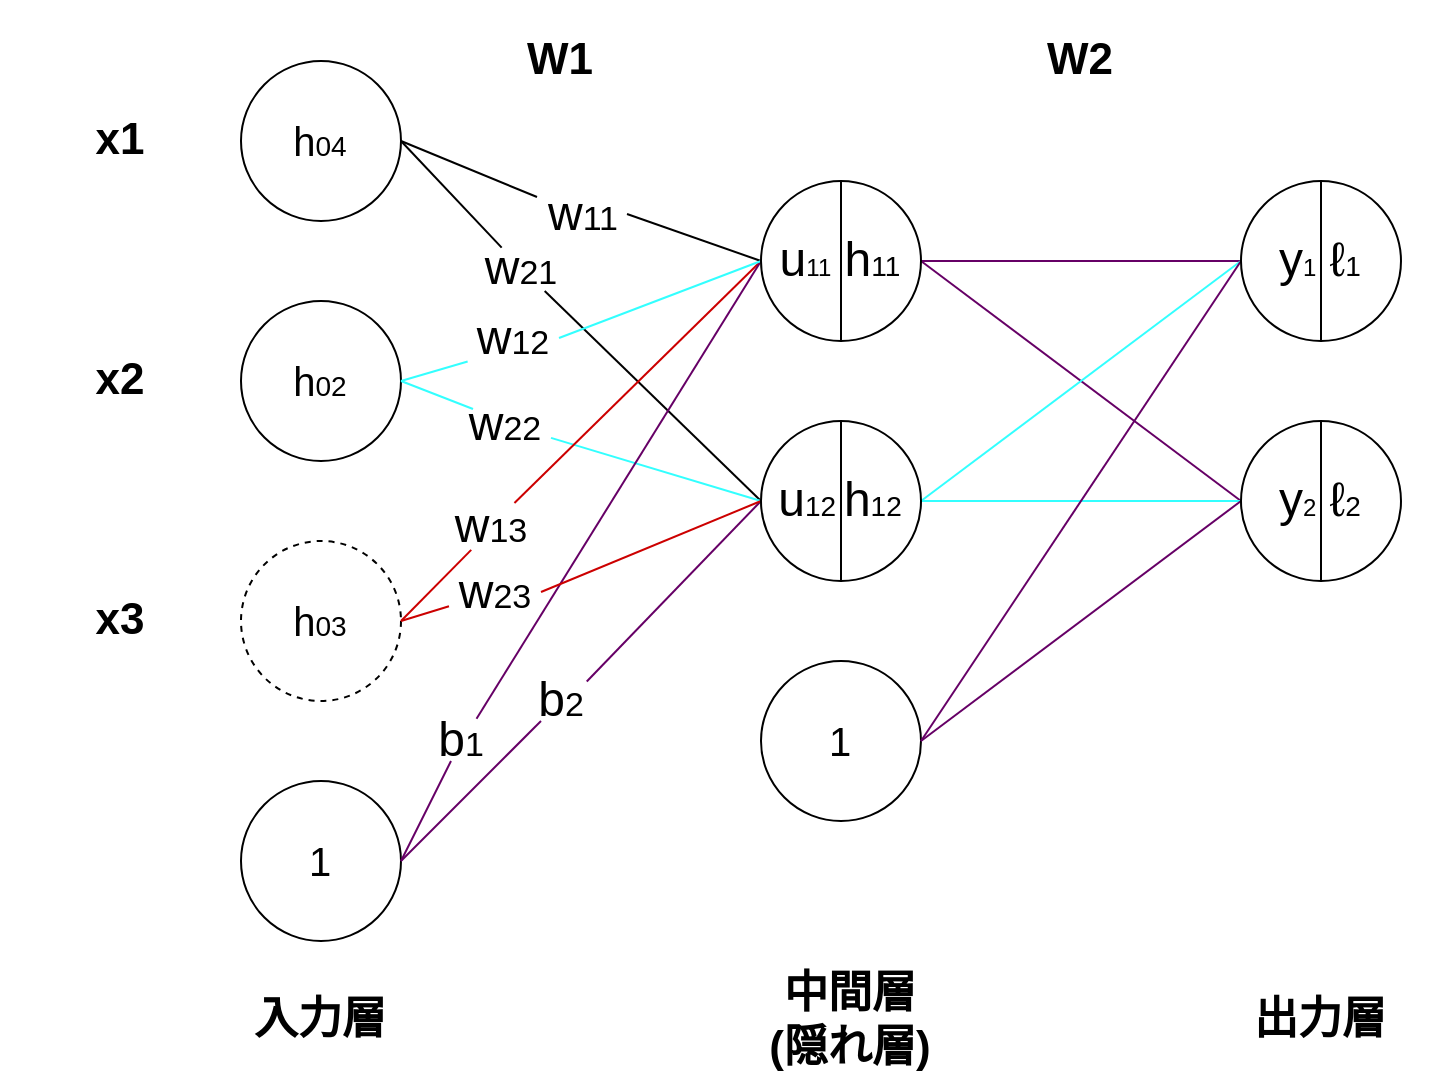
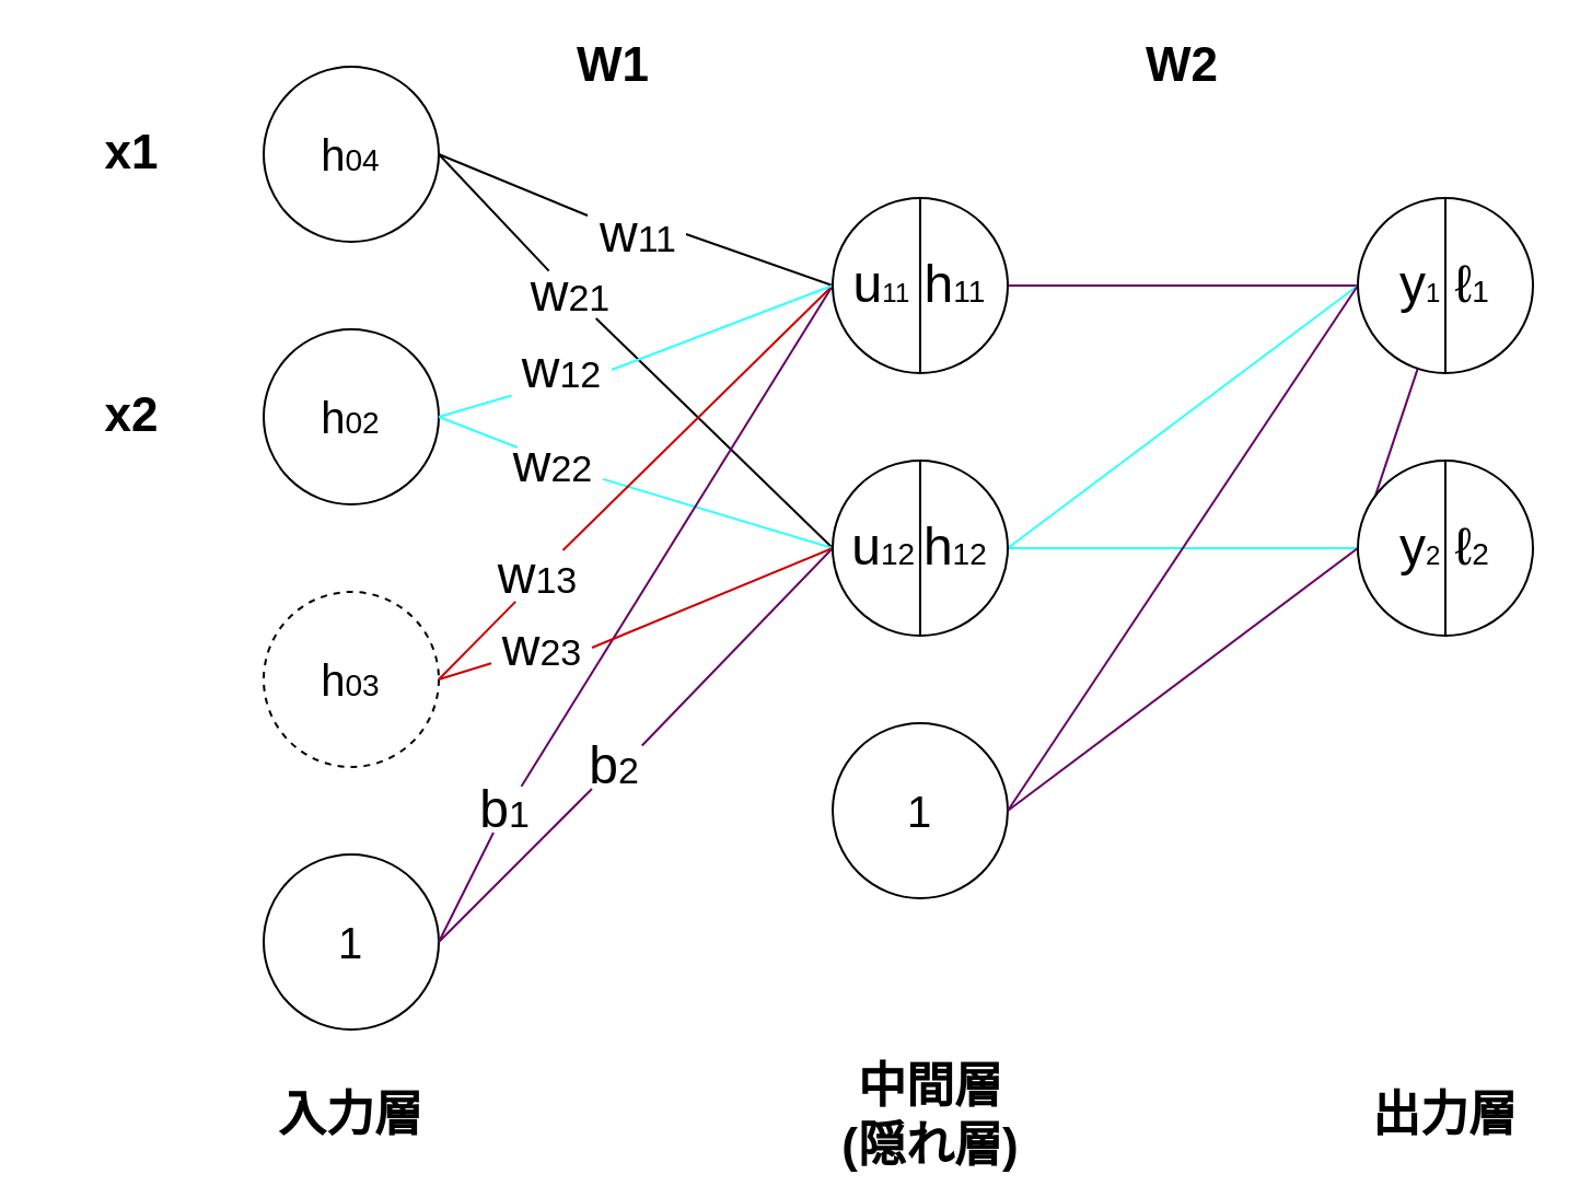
- <mxCell id="16" value="" style="endArrow=none;html=1;shadow=0;strokeColor=#660066;entryX=1;entryY=0.5;entryDx=0;entryDy=0;exitX=0;exitY=0.5;exitDx=0;exitDy=0;" parent="1" source="46" target="39" edge="1"><mxGeometry width="50" height="50" relative="1" as="geometry"><mxPoint x="420" y="310" as="sourcePoint" /><mxPoint x="460" y="130" as="targetPoint" /></mxGeometry></mxCell>
+ <mxCell id="16" value="" style="endArrow=none;html=1;shadow=0;strokeColor=#660066;exitX=0;exitY=0.5;exitDx=0;exitDy=0;" parent="1" source="46" target="45" edge="1"><mxGeometry width="50" height="50" relative="1" as="geometry"><mxPoint x="420" y="310" as="sourcePoint" /><mxPoint x="460" y="130" as="targetPoint" /></mxGeometry></mxCell>
- <mxCell id="24" value="&lt;font style=&quot;font-size: 22px&quot;&gt;&lt;b&gt;x3&lt;/b&gt;&lt;/font&gt;" style="text;html=1;strokeColor=none;fillColor=none;align=center;verticalAlign=middle;whiteSpace=wrap;rounded=0;" parent="1" vertex="1"><mxGeometry x="20" y="300" width="80" height="20" as="geometry" /></mxCell>
